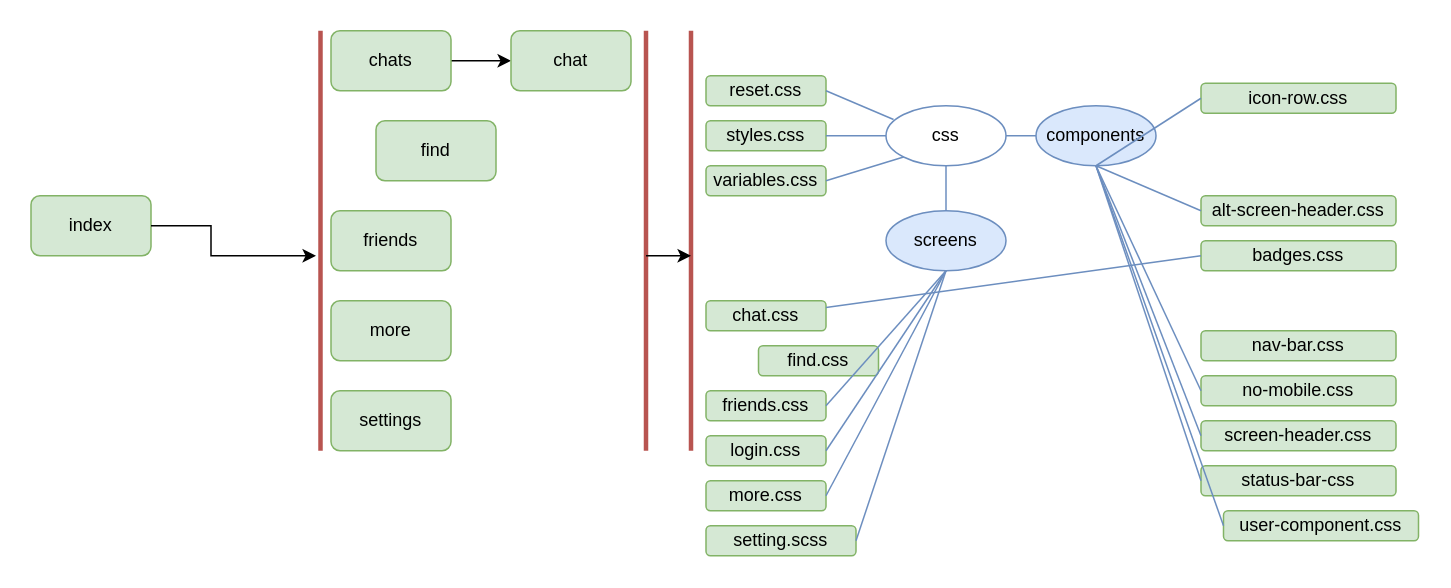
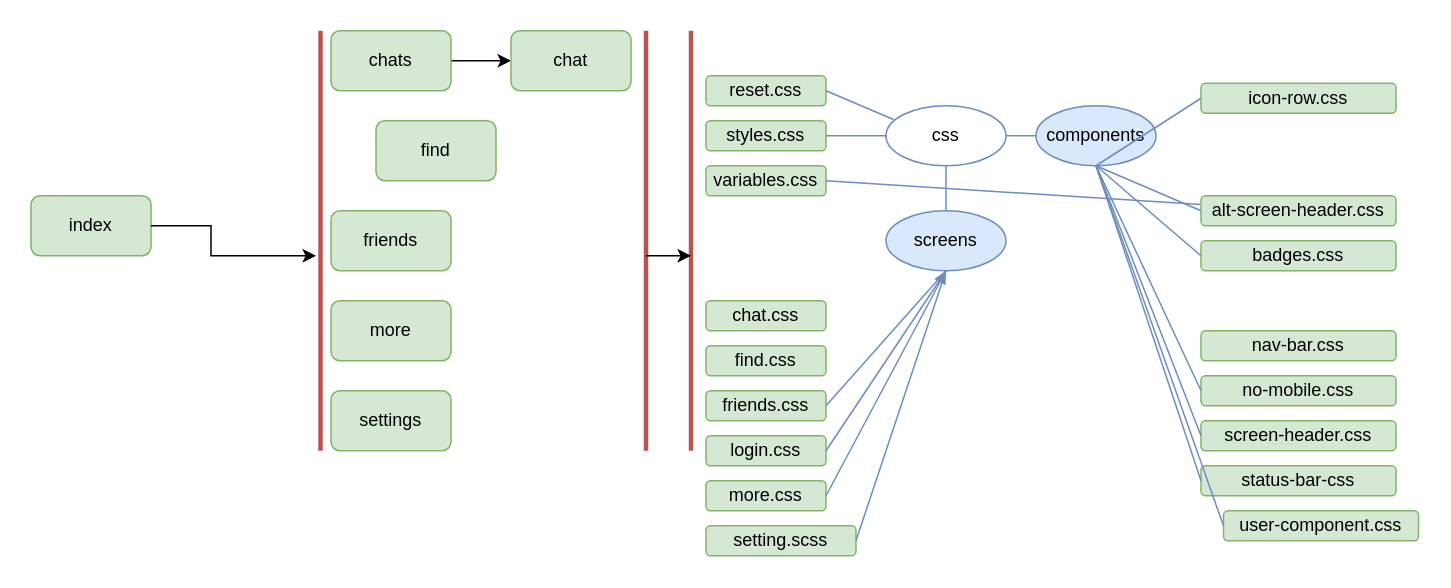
- <mxCell id="18" value="" style="endArrow=none;html=1;entryX=0;entryY=1;entryDx=0;entryDy=0;exitX=1;exitY=0.5;exitDx=0;exitDy=0;fillColor=#dae8fc;strokeColor=#6c8ebf;" edge="1" parent="1" source="14" target="10"><mxGeometry width="50" height="50" relative="1" as="geometry"><mxPoint x="560" y="0" as="sourcePoint" /><mxPoint x="601.716" y="-25.858" as="targetPoint" /></mxGeometry></mxCell>
+ <mxCell id="18" value="" style="endArrow=none;html=1;exitX=1;exitY=0.5;exitDx=0;exitDy=0;fillColor=#dae8fc;strokeColor=#6c8ebf;" edge="1" parent="1" source="14" target="36"><mxGeometry width="50" height="50" relative="1" as="geometry"><mxPoint x="560" y="0" as="sourcePoint" /><mxPoint x="601.716" y="-25.858" as="targetPoint" /></mxGeometry></mxCell>
- <mxCell id="47" value="" style="endArrow=none;html=1;exitX=0;exitY=0.5;exitDx=0;exitDy=0;fillColor=#dae8fc;strokeColor=#6c8ebf;" edge="1" parent="1" source="41" target="26"><mxGeometry width="50" height="50" relative="1" as="geometry"><mxPoint x="810" y="180" as="sourcePoint" /><mxPoint x="770" y="140" as="targetPoint" /></mxGeometry></mxCell>
+ <mxCell id="47" value="" style="endArrow=none;html=1;exitX=0;exitY=0.5;exitDx=0;exitDy=0;fillColor=#dae8fc;strokeColor=#6c8ebf;entryX=0.5;entryY=1;entryDx=0;entryDy=0;" edge="1" parent="1" source="41" target="12"><mxGeometry width="50" height="50" relative="1" as="geometry"><mxPoint x="810" y="180" as="sourcePoint" /><mxPoint x="770" y="140" as="targetPoint" /></mxGeometry></mxCell>
- <mxCell id="34" value="" style="endArrow=none;html=1;exitX=1;exitY=0.5;exitDx=0;exitDy=0;fillColor=#dae8fc;strokeColor=#6c8ebf;entryX=0.5;entryY=1;entryDx=0;entryDy=0;" edge="1" parent="1" source="28" target="11"><mxGeometry width="50" height="50" relative="1" as="geometry"><mxPoint x="590" y="250" as="sourcePoint" /><mxPoint x="670" y="220" as="targetPoint" /></mxGeometry></mxCell>
+ <mxCell id="34" value="" style="endArrow=block;html=1;exitX=1;exitY=0.5;exitDx=0;exitDy=0;fillColor=#dae8fc;strokeColor=#6c8ebf;entryX=0.5;entryY=1;entryDx=0;entryDy=0;" edge="1" parent="1" source="28" target="11"><mxGeometry width="50" height="50" relative="1" as="geometry"><mxPoint x="590" y="250" as="sourcePoint" /><mxPoint x="670" y="220" as="targetPoint" /></mxGeometry></mxCell>
- <mxCell id="31" value="find.css" style="rounded=1;whiteSpace=wrap;html=1;fillColor=#d5e8d4;strokeColor=#82b366;" vertex="1" parent="1"><mxGeometry x="505" y="230" width="80" height="20" as="geometry" /></mxCell>
+ <mxCell id="31" value="find.css" style="rounded=1;whiteSpace=wrap;html=1;fillColor=#d5e8d4;strokeColor=#82b366;" vertex="1" parent="1"><mxGeometry x="470" y="230" width="80" height="20" as="geometry" /></mxCell>
